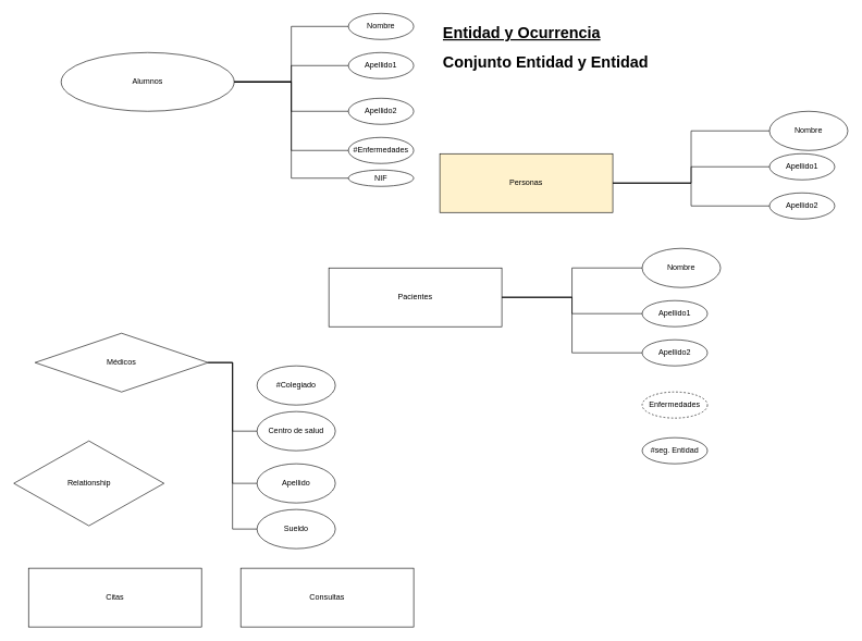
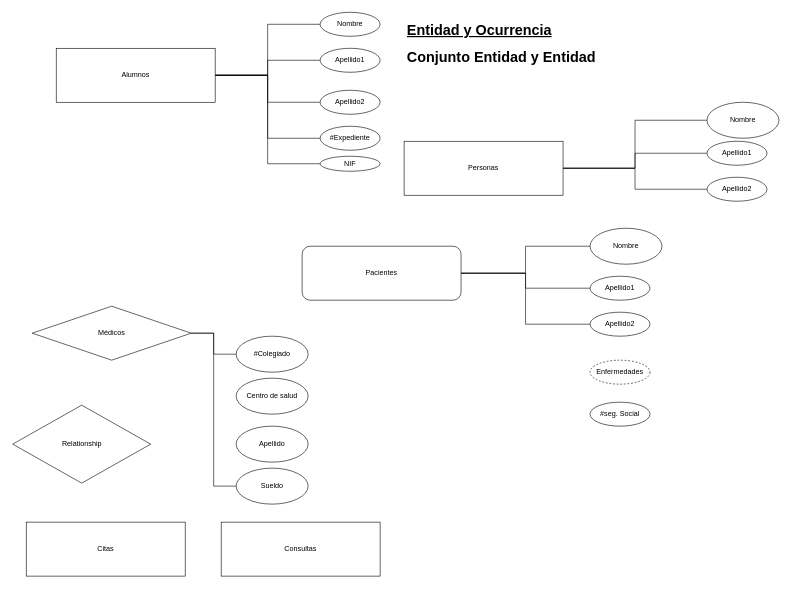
- <mxCell id="6" value="Alumnos" style="ellipse;whiteSpace=wrap;html=1;align=center;" vertex="1" parent="1"><mxGeometry x="93" y="80" width="265" height="90" as="geometry" /></mxCell>
+ <mxCell id="6" value="Alumnos" style="whiteSpace=wrap;html=1;align=center;" vertex="1" parent="1"><mxGeometry x="93" y="80" width="265" height="90" as="geometry" /></mxCell>
- <mxCell id="12" value="#Enfermedades" style="ellipse;whiteSpace=wrap;html=1;align=center;" vertex="1" parent="1"><mxGeometry x="533" y="210" width="100" height="40" as="geometry" /></mxCell>
+ <mxCell id="12" value="#Expediente" style="ellipse;whiteSpace=wrap;html=1;align=center;" vertex="1" parent="1"><mxGeometry x="533" y="210" width="100" height="40" as="geometry" /></mxCell>
- <mxCell id="41" value="Personas" style="whiteSpace=wrap;html=1;align=center;fillColor=#fff2cc;" vertex="1" parent="1"><mxGeometry x="673" y="235" width="265" height="90" as="geometry" /></mxCell>
+ <mxCell id="41" value="Personas" style="whiteSpace=wrap;html=1;align=center;" vertex="1" parent="1"><mxGeometry x="673" y="235" width="265" height="90" as="geometry" /></mxCell>
- <mxCell id="26" value="Pacientes" style="whiteSpace=wrap;html=1;align=center;" vertex="1" parent="1"><mxGeometry x="503" y="410" width="265" height="90" as="geometry" /></mxCell>
+ <mxCell id="26" value="Pacientes" style="whiteSpace=wrap;html=1;align=center;rounded=1;" vertex="1" parent="1"><mxGeometry x="503" y="410" width="265" height="90" as="geometry" /></mxCell>
+ <mxCell id="16" value="" style="edgeStyle=orthogonalEdgeStyle;rounded=0;orthogonalLoop=1;jettySize=auto;html=1;endArrow=none;endFill=0;entryX=0;entryY=0.5;entryDx=0;entryDy=0;" edge="1" parent="1" source="22" target="30"><mxGeometry relative="1" as="geometry" /></mxCell>
- <mxCell id="17" style="edgeStyle=orthogonalEdgeStyle;rounded=0;orthogonalLoop=1;jettySize=auto;html=1;entryX=0;entryY=0.5;entryDx=0;entryDy=0;endArrow=none;endFill=0;" edge="1" parent="1" source="22" target="31"><mxGeometry relative="1" as="geometry" /></mxCell>
- <mxCell id="40" value="#seg. Entidad" style="ellipse;whiteSpace=wrap;html=1;align=center;" vertex="1" parent="1"><mxGeometry x="983" y="670" width="100" height="40" as="geometry" /></mxCell>
+ <mxCell id="40" value="#seg. Social" style="ellipse;whiteSpace=wrap;html=1;align=center;" vertex="1" parent="1"><mxGeometry x="983" y="670" width="100" height="40" as="geometry" /></mxCell>
- <mxCell id="18" style="edgeStyle=orthogonalEdgeStyle;rounded=0;orthogonalLoop=1;jettySize=auto;html=1;entryX=0;entryY=0.5;entryDx=0;entryDy=0;endArrow=none;endFill=0;" edge="1" parent="1" source="22" target="32"><mxGeometry relative="1" as="geometry" /></mxCell>
